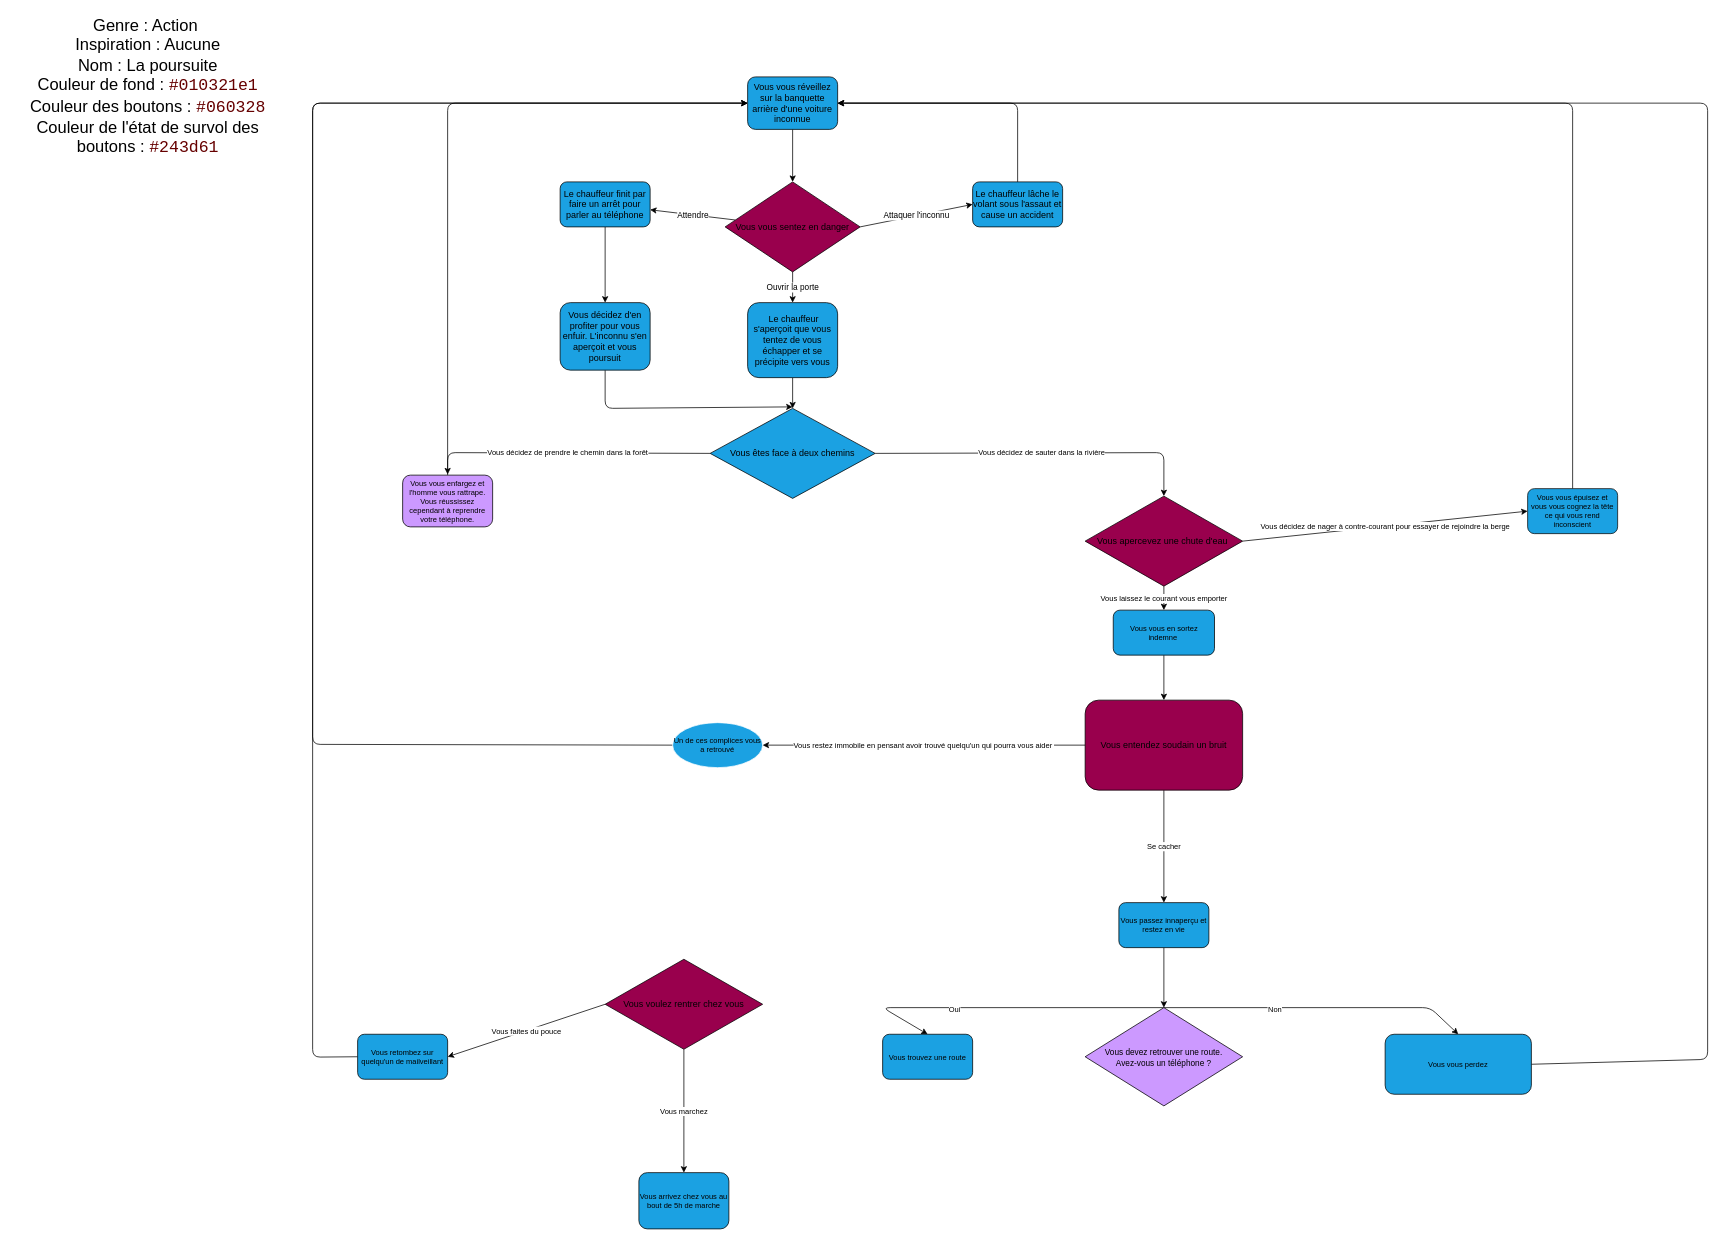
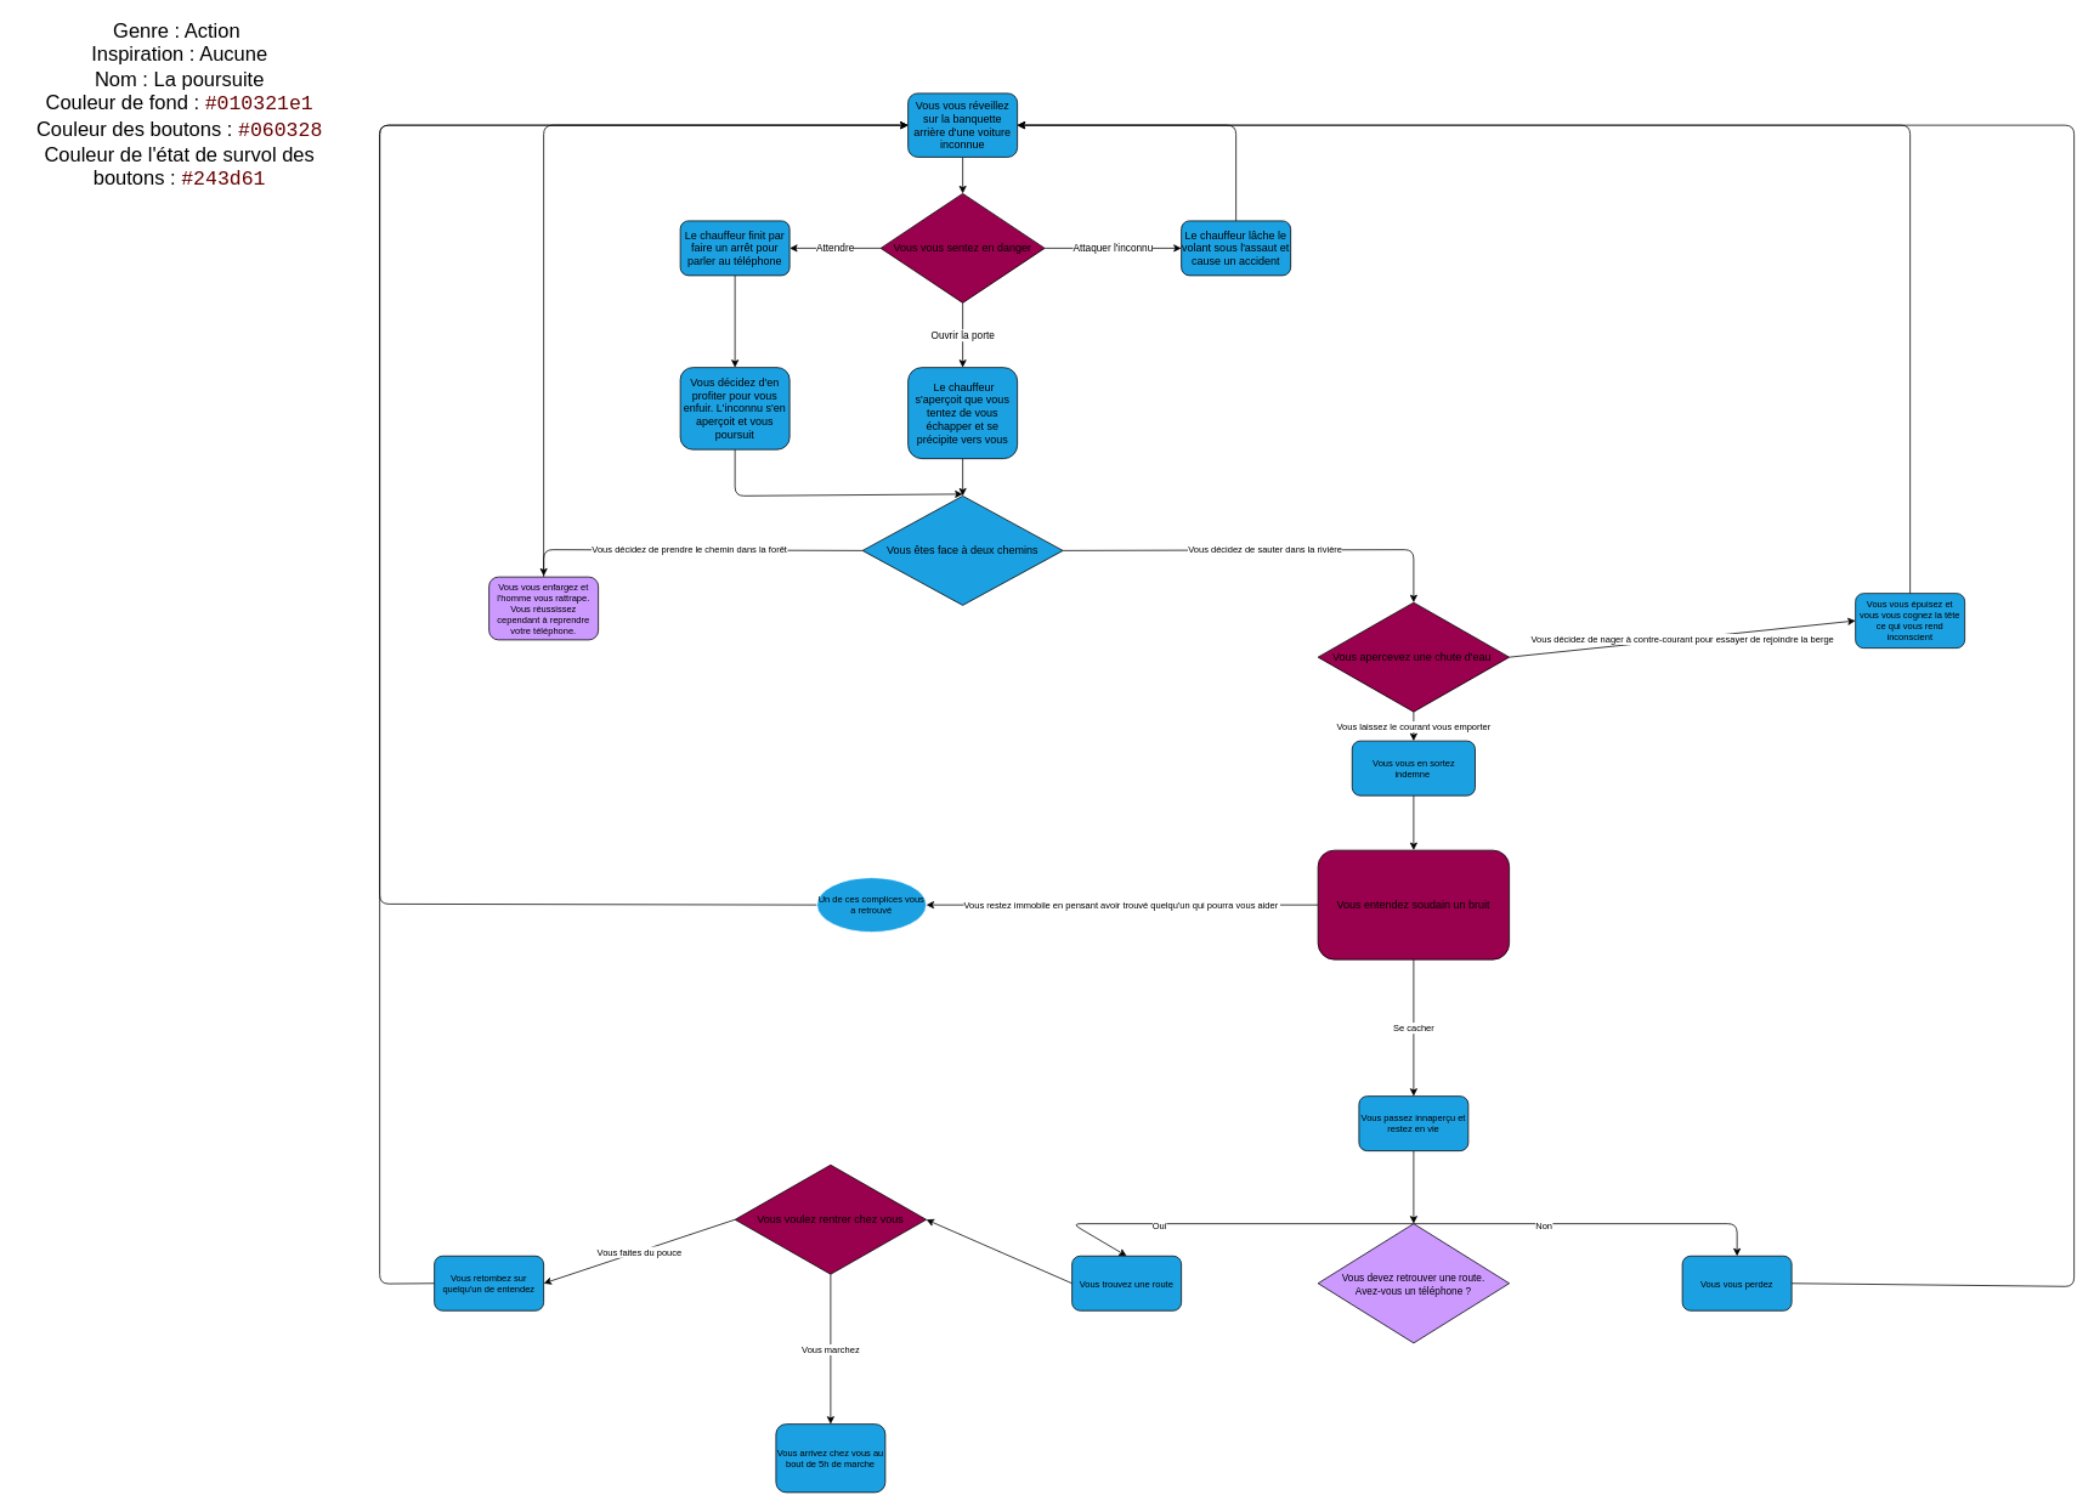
- <mxCell id="7" value="Vous vous sentez en danger" style="rhombus;whiteSpace=wrap;html=1;align=center;fillColor=#99004D;strokeColor=#000000;fontColor=#000000;" parent="1" vertex="1"><mxGeometry x="966" y="242" width="180" height="120" as="geometry" /></mxCell>
+ <mxCell id="7" value="Vous vous sentez en danger" style="rhombus;whiteSpace=wrap;html=1;align=center;fillColor=#99004D;strokeColor=#000000;fontColor=#000000;" parent="1" vertex="1"><mxGeometry x="966" y="212" width="180" height="120" as="geometry" /></mxCell>
+ <mxCell id="40" style="edgeStyle=none;html=1;exitX=0;exitY=0.5;exitDx=0;exitDy=0;entryX=1;entryY=0.5;entryDx=0;entryDy=0;fontSize=10;fontColor=#000000;strokeColor=#000000;" parent="1" source="41" target="46" edge="1"><mxGeometry relative="1" as="geometry" /></mxCell>
- <mxCell id="49" value="Vous retombez sur quelqu'un de mailveillant" style="rounded=1;whiteSpace=wrap;html=1;fontSize=10;fillColor=#1ba1e2;fontColor=#000000;strokeColor=#000000;" parent="1" vertex="1"><mxGeometry x="476" y="1378.5" width="120" height="60" as="geometry" /></mxCell>
+ <mxCell id="49" value="Vous retombez sur quelqu'un de entendez" style="rounded=1;whiteSpace=wrap;html=1;fontSize=10;fillColor=#1ba1e2;fontColor=#000000;strokeColor=#000000;" parent="1" vertex="1"><mxGeometry x="476" y="1378.5" width="120" height="60" as="geometry" /></mxCell>
- <mxCell id="43" value="Vous vous perdez" style="rounded=1;whiteSpace=wrap;html=1;fontSize=10;fillColor=#1ba1e2;fontColor=#000000;strokeColor=#000000;" parent="1" vertex="1"><mxGeometry x="1846" y="1378.5" width="195" height="80" as="geometry" /></mxCell>
+ <mxCell id="43" value="Vous vous perdez" style="rounded=1;whiteSpace=wrap;html=1;fontSize=10;fillColor=#1ba1e2;fontColor=#000000;strokeColor=#000000;" parent="1" vertex="1"><mxGeometry x="1846" y="1378.5" width="120" height="60" as="geometry" /></mxCell>
